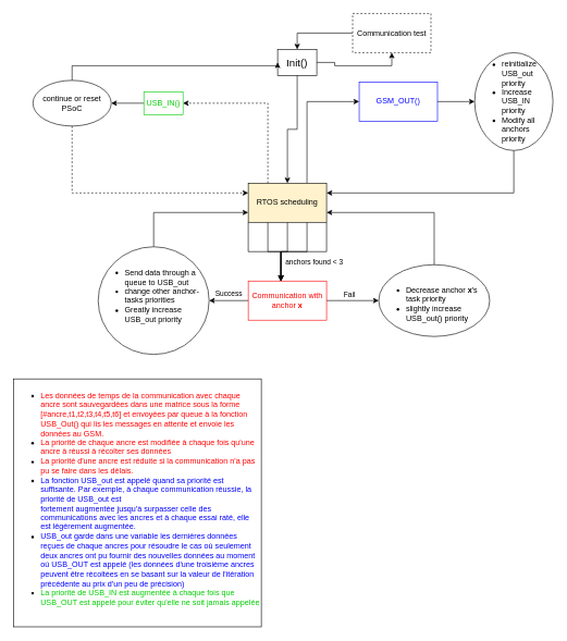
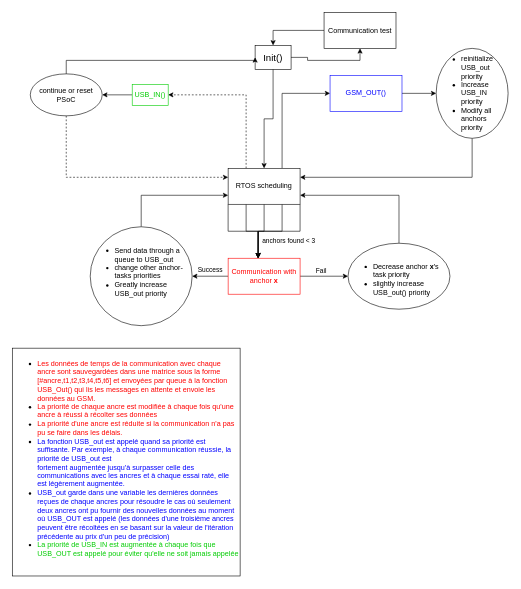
- <mxCell id="33" value="Communication test" style="rounded=0;whiteSpace=wrap;html=1;dashed=1;" vertex="1" parent="1"><mxGeometry x="540" y="20" width="120" height="60" as="geometry" /></mxCell>
+ <mxCell id="33" value="Communication test" style="rounded=0;whiteSpace=wrap;html=1;" vertex="1" parent="1"><mxGeometry x="540" y="20" width="120" height="60" as="geometry" /></mxCell>
- <mxCell id="15" value="RTOS scheduling" style="rounded=0;whiteSpace=wrap;html=1;fillColor=#fff2cc;" parent="1" vertex="1"><mxGeometry x="380" y="280" width="120" height="60" as="geometry" /></mxCell>
+ <mxCell id="15" value="RTOS scheduling" style="rounded=0;whiteSpace=wrap;html=1;" parent="1" vertex="1"><mxGeometry x="380" y="280" width="120" height="60" as="geometry" /></mxCell>
